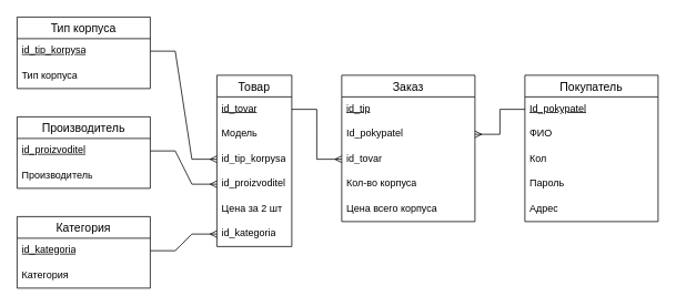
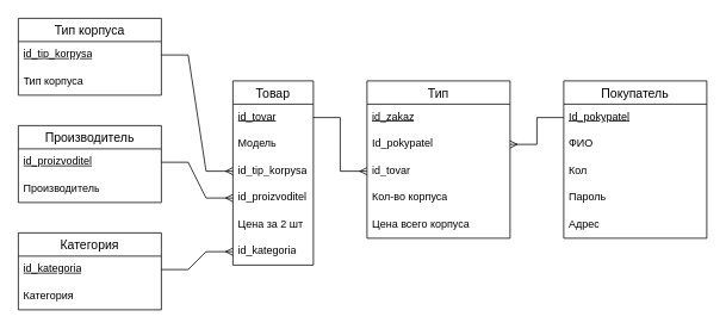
- <mxCell id="21" value="Заказ" style="swimlane;fontStyle=0;childLayout=stackLayout;horizontal=1;startSize=26;horizontalStack=0;resizeParent=1;resizeParentMax=0;resizeLast=0;collapsible=1;marginBottom=0;align=center;fontSize=14;" vertex="1" parent="1"><mxGeometry x="410" y="90" width="160" height="176" as="geometry" /></mxCell>
+ <mxCell id="21" value="Тип" style="swimlane;fontStyle=0;childLayout=stackLayout;horizontal=1;startSize=26;horizontalStack=0;resizeParent=1;resizeParentMax=0;resizeLast=0;collapsible=1;marginBottom=0;align=center;fontSize=14;" vertex="1" parent="1"><mxGeometry x="410" y="90" width="160" height="176" as="geometry" /></mxCell>
- <mxCell id="22" value="&lt;u&gt;id_tip&lt;/u&gt;" style="text;strokeColor=none;fillColor=none;spacingLeft=4;spacingRight=4;overflow=hidden;rotatable=0;points=[[0,0.5],[1,0.5]];portConstraint=eastwest;fontSize=12;whiteSpace=wrap;html=1;" vertex="1" parent="21"><mxGeometry y="26" width="160" height="30" as="geometry" /></mxCell>
+ <mxCell id="22" value="&lt;u&gt;id_zakaz&lt;/u&gt;" style="text;strokeColor=none;fillColor=none;spacingLeft=4;spacingRight=4;overflow=hidden;rotatable=0;points=[[0,0.5],[1,0.5]];portConstraint=eastwest;fontSize=12;whiteSpace=wrap;html=1;" vertex="1" parent="21"><mxGeometry y="26" width="160" height="30" as="geometry" /></mxCell>
